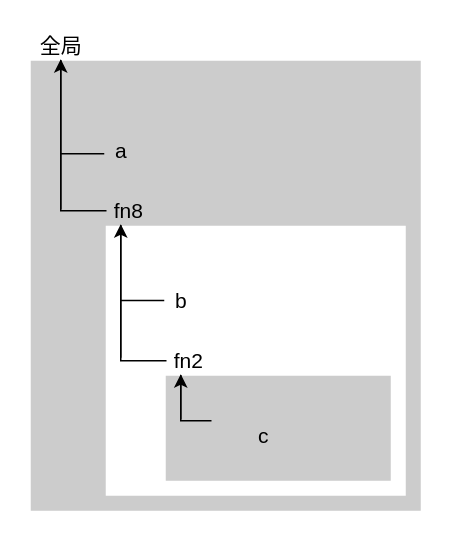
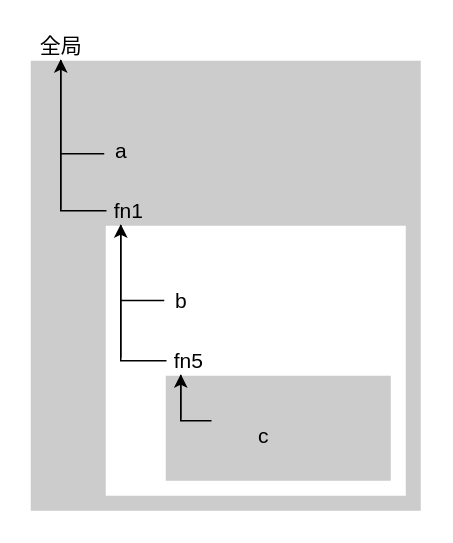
- <mxCell id="6" value="fn8" style="text;html=1;resizable=0;autosize=1;align=center;verticalAlign=middle;points=[];fillColor=none;strokeColor=none;rounded=0;fontSize=14;" parent="1" vertex="1"><mxGeometry x="70" y="130" width="30" height="20" as="geometry" /></mxCell>
+ <mxCell id="6" value="fn1" style="text;html=1;resizable=0;autosize=1;align=center;verticalAlign=middle;points=[];fillColor=none;strokeColor=none;rounded=0;fontSize=14;" parent="1" vertex="1"><mxGeometry x="70" y="130" width="30" height="20" as="geometry" /></mxCell>
- <mxCell id="8" value="fn2" style="text;html=1;resizable=0;autosize=1;align=center;verticalAlign=middle;points=[];fillColor=none;strokeColor=none;rounded=0;fontSize=14;" parent="1" vertex="1"><mxGeometry x="110" y="230" width="30" height="20" as="geometry" /></mxCell>
+ <mxCell id="8" value="fn5" style="text;html=1;resizable=0;autosize=1;align=center;verticalAlign=middle;points=[];fillColor=none;strokeColor=none;rounded=0;fontSize=14;" parent="1" vertex="1"><mxGeometry x="110" y="230" width="30" height="20" as="geometry" /></mxCell>
